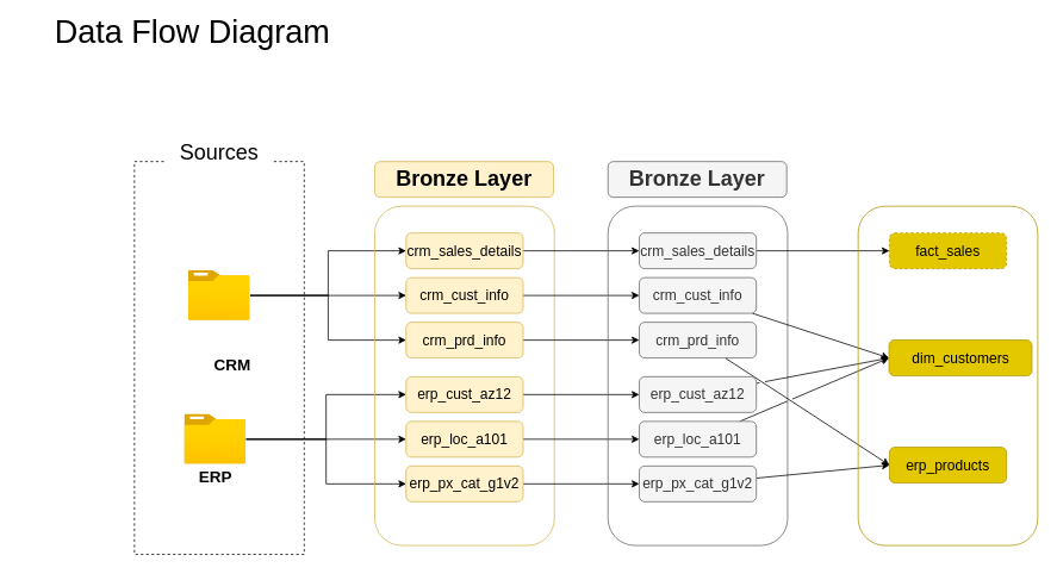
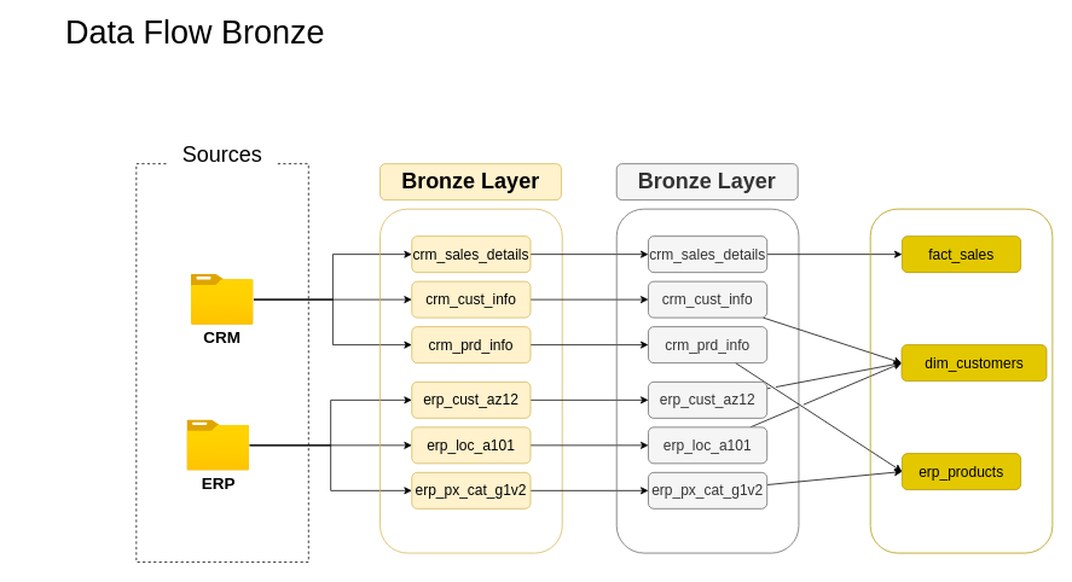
- <mxCell id="2" value="&lt;font style=&quot;font-size: 36px;&quot;&gt;Data Flow Diagram&lt;/font&gt;" style="text;html=1;align=center;verticalAlign=middle;whiteSpace=wrap;rounded=0;" parent="1" vertex="1"><mxGeometry x="20" width="390" height="30" as="geometry" y="20" /></mxCell>
+ <mxCell id="2" value="&lt;font style=&quot;font-size: 36px;&quot;&gt;Data Flow Bronze&lt;/font&gt;" style="text;html=1;align=center;verticalAlign=middle;whiteSpace=wrap;rounded=0;" parent="1" vertex="1"><mxGeometry x="20" width="390" height="30" as="geometry" y="20" /></mxCell>
- <mxCell id="44" value="&lt;span style=&quot;font-size: 16px;&quot;&gt;fact_sales&lt;/span&gt;" style="rounded=1;whiteSpace=wrap;html=1;fillColor=#e3c800;strokeColor=#B09500;fontColor=#000000;dashed=1;" vertex="1" parent="1"><mxGeometry x="995" y="260" width="131" height="40" as="geometry" /></mxCell>
+ <mxCell id="44" value="&lt;span style=&quot;font-size: 16px;&quot;&gt;fact_sales&lt;/span&gt;" style="rounded=1;whiteSpace=wrap;html=1;fillColor=#e3c800;strokeColor=#B09500;fontColor=#000000;" vertex="1" parent="1"><mxGeometry x="995" y="260" width="131" height="40" as="geometry" /></mxCell>
- <mxCell id="13" value="&lt;font style=&quot;font-size: 18px;&quot;&gt;&lt;b style=&quot;&quot;&gt;CRM&lt;/b&gt;&lt;/font&gt;" style="text;html=1;align=center;verticalAlign=middle;whiteSpace=wrap;rounded=0;" parent="1" vertex="1"><mxGeometry x="230" y="393" width="60" height="30" as="geometry" /></mxCell>
+ <mxCell id="13" value="&lt;font style=&quot;font-size: 18px;&quot;&gt;&lt;b style=&quot;&quot;&gt;CRM&lt;/b&gt;&lt;/font&gt;" style="text;html=1;align=center;verticalAlign=middle;whiteSpace=wrap;rounded=0;" parent="1" vertex="1"><mxGeometry x="215" y="358" width="60" height="30" as="geometry" /></mxCell>
